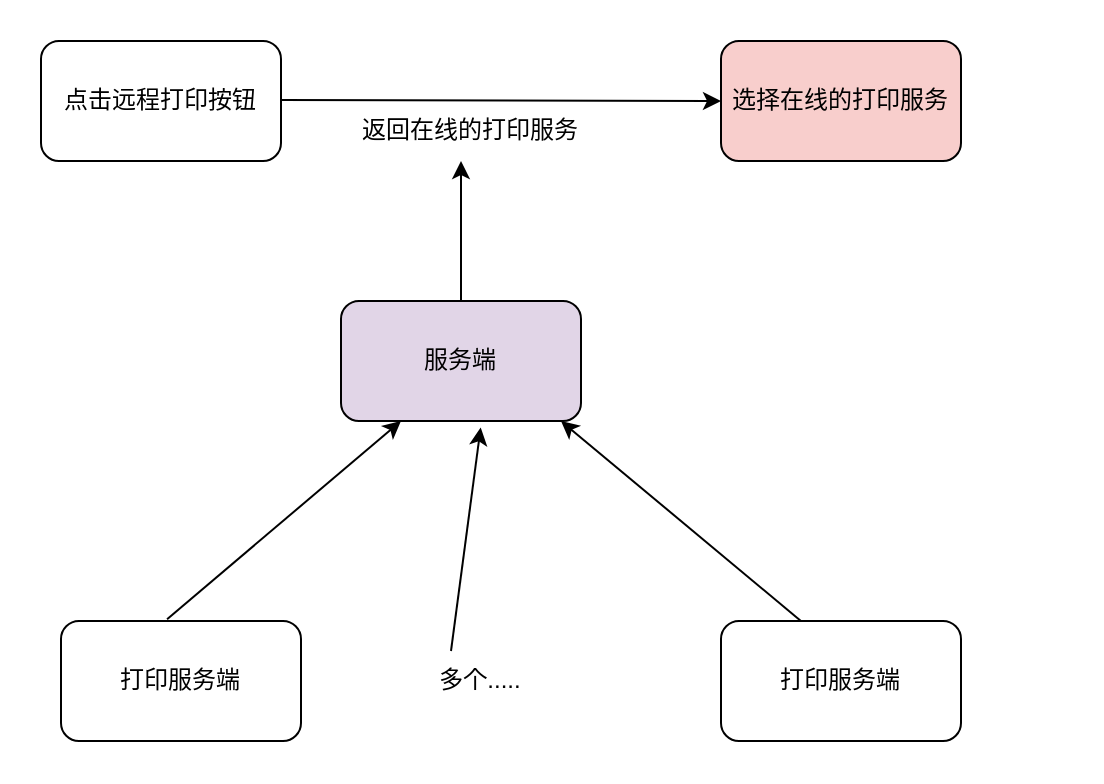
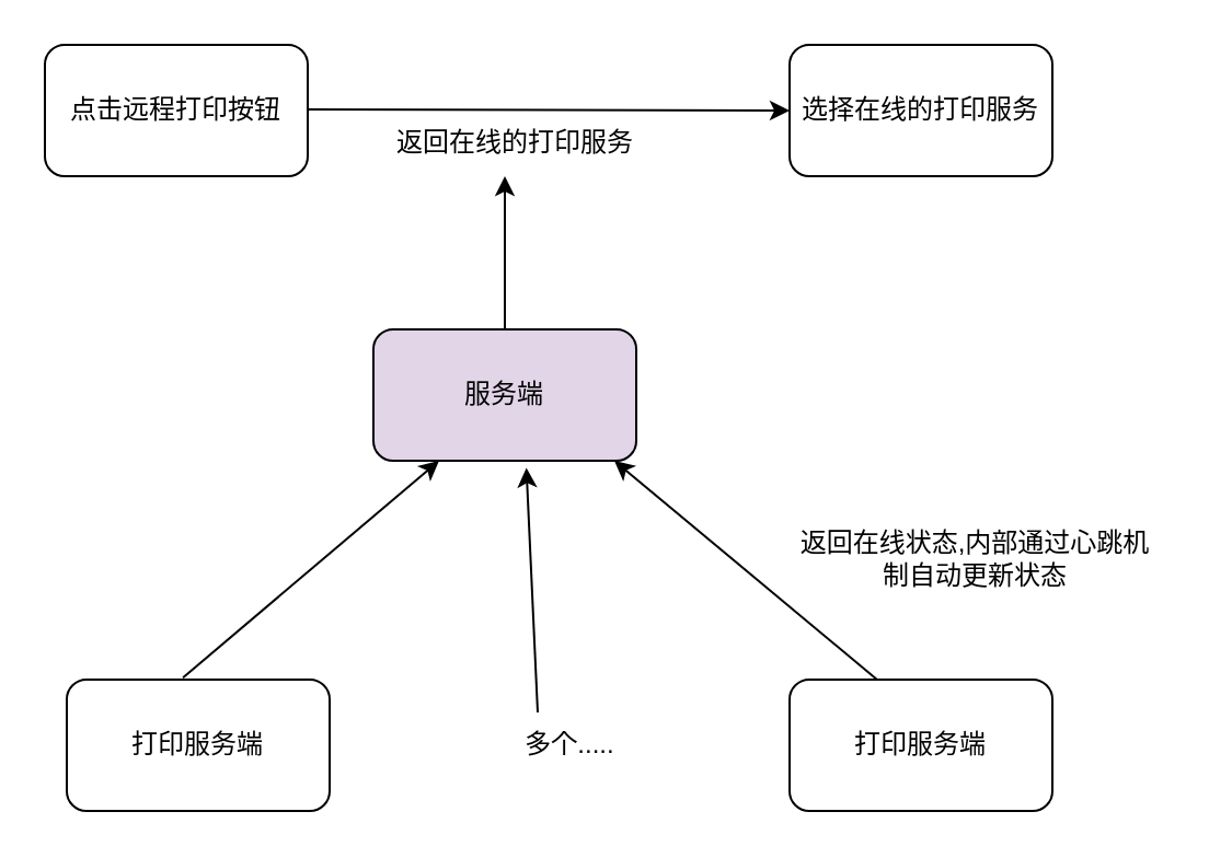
- <mxCell id="5" value="选择在线的打印服务" style="rounded=1;whiteSpace=wrap;html=1;fillColor=#f8cecc;" vertex="1" parent="1"><mxGeometry x="360" y="20" width="120" height="60" as="geometry" /></mxCell>
+ <mxCell id="5" value="选择在线的打印服务" style="rounded=1;whiteSpace=wrap;html=1;" vertex="1" parent="1"><mxGeometry x="360" y="20" width="120" height="60" as="geometry" /></mxCell>
+ <mxCell id="14" value="返回在线状态,内部通过心跳机制自动更新状态" style="text;html=1;strokeColor=none;fillColor=none;align=center;verticalAlign=middle;whiteSpace=wrap;rounded=0;" vertex="1" parent="1"><mxGeometry x="360" y="240" width="170" height="30" as="geometry" /></mxCell>
- <mxCell id="10" value="多个....." style="text;html=1;strokeColor=none;fillColor=none;align=center;verticalAlign=middle;whiteSpace=wrap;rounded=0;" vertex="1" parent="1"><mxGeometry x="210" y="325" width="60" height="30" as="geometry" /></mxCell>
+ <mxCell id="10" value="多个....." style="text;html=1;strokeColor=none;fillColor=none;align=center;verticalAlign=middle;whiteSpace=wrap;rounded=0;" vertex="1" parent="1"><mxGeometry x="230" y="325" width="60" height="30" as="geometry" /></mxCell>
